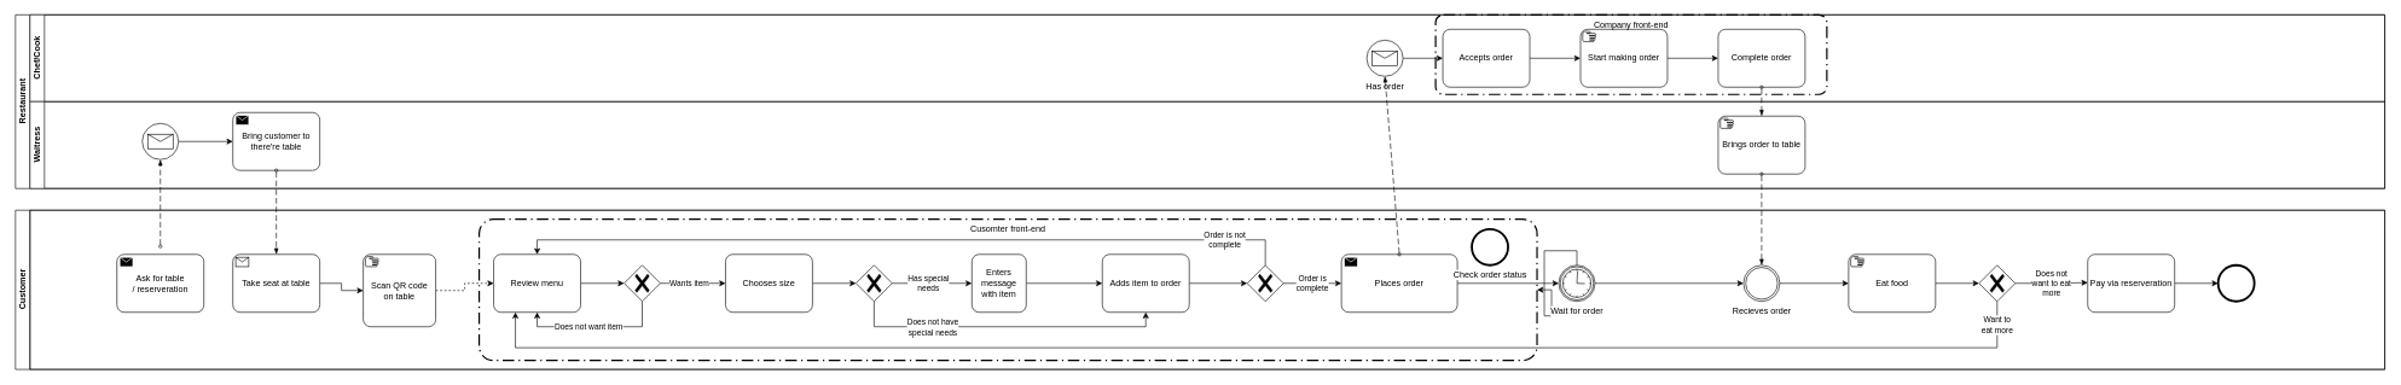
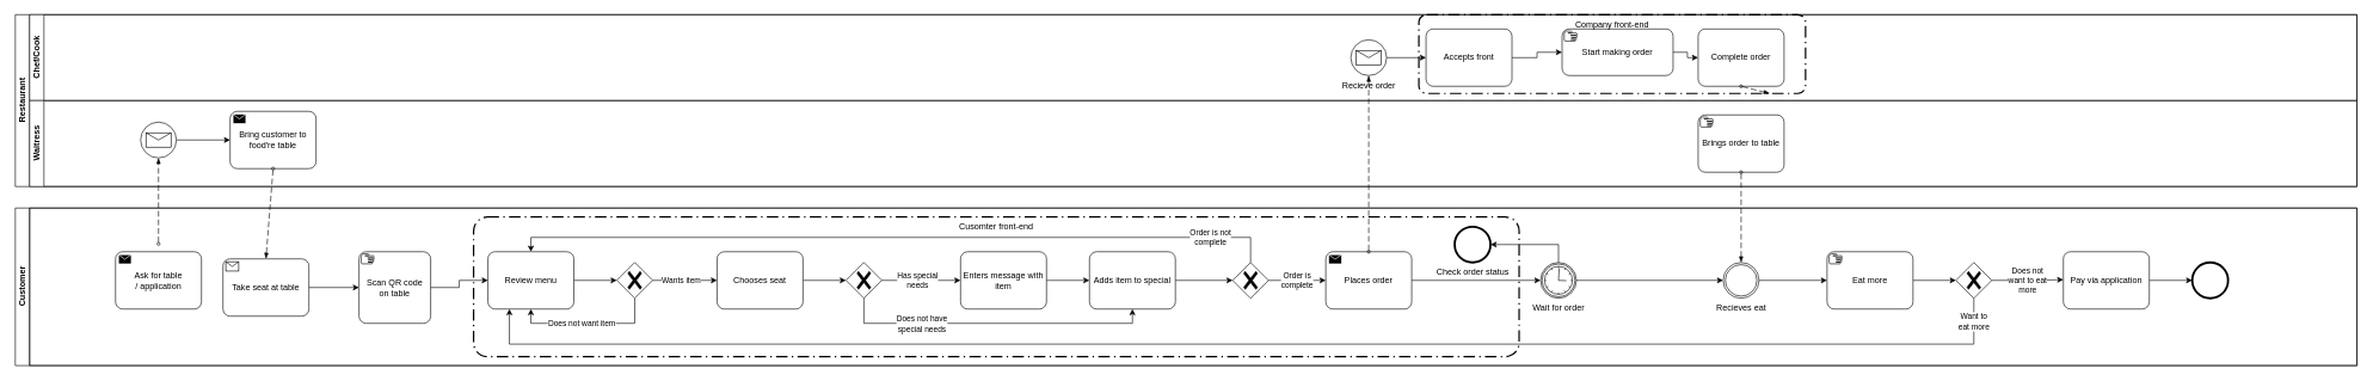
- <mxCell id="50" value="Accepts order" style="points=[[0.25,0,0],[0.5,0,0],[0.75,0,0],[1,0.25,0],[1,0.5,0],[1,0.75,0],[0.75,1,0],[0.5,1,0],[0.25,1,0],[0,0.75,0],[0,0.5,0],[0,0.25,0]];shape=mxgraph.bpmn.task;whiteSpace=wrap;rectStyle=rounded;size=10;taskMarker=abstract;" vertex="1" parent="46"><mxGeometry x="1950" y="20" width="120" height="80" as="geometry" /></mxCell>
+ <mxCell id="50" value="Accepts front" style="points=[[0.25,0,0],[0.5,0,0],[0.75,0,0],[1,0.25,0],[1,0.5,0],[1,0.75,0],[0.75,1,0],[0.5,1,0],[0.25,1,0],[0,0.75,0],[0,0.5,0],[0,0.25,0]];shape=mxgraph.bpmn.task;whiteSpace=wrap;rectStyle=rounded;size=10;taskMarker=abstract;" vertex="1" parent="46"><mxGeometry x="1950" y="20" width="120" height="80" as="geometry" /></mxCell>
- <mxCell id="52" value="Start making order" style="points=[[0.25,0,0],[0.5,0,0],[0.75,0,0],[1,0.25,0],[1,0.5,0],[1,0.75,0],[0.75,1,0],[0.5,1,0],[0.25,1,0],[0,0.75,0],[0,0.5,0],[0,0.25,0]];shape=mxgraph.bpmn.task;whiteSpace=wrap;rectStyle=rounded;size=10;taskMarker=manual;" vertex="1" parent="46"><mxGeometry x="2140" y="20" width="120" height="80" as="geometry" /></mxCell>
+ <mxCell id="52" value="Start making order" style="points=[[0.25,0,0],[0.5,0,0],[0.75,0,0],[1,0.25,0],[1,0.5,0],[1,0.75,0],[0.75,1,0],[0.5,1,0],[0.25,1,0],[0,0.75,0],[0,0.5,0],[0,0.25,0]];shape=mxgraph.bpmn.task;whiteSpace=wrap;rectStyle=rounded;size=10;taskMarker=manual;" vertex="1" parent="46"><mxGeometry x="2140" y="20" width="155" height="65" as="geometry" /></mxCell>
- <mxCell id="48" value="Has order" style="points=[[0.145,0.145,0],[0.5,0,0],[0.855,0.145,0],[1,0.5,0],[0.855,0.855,0],[0.5,1,0],[0.145,0.855,0],[0,0.5,0]];shape=mxgraph.bpmn.event;html=1;verticalLabelPosition=bottom;labelBackgroundColor=#ffffff;verticalAlign=top;align=center;perimeter=ellipsePerimeter;outlineConnect=0;aspect=fixed;outline=standard;symbol=message;" vertex="1" parent="46"><mxGeometry x="1845" y="35" width="50" height="50" as="geometry" /></mxCell>
+ <mxCell id="48" value="Recieve order" style="points=[[0.145,0.145,0],[0.5,0,0],[0.855,0.145,0],[1,0.5,0],[0.855,0.855,0],[0.5,1,0],[0.145,0.855,0],[0,0.5,0]];shape=mxgraph.bpmn.event;html=1;verticalLabelPosition=bottom;labelBackgroundColor=#ffffff;verticalAlign=top;align=center;perimeter=ellipsePerimeter;outlineConnect=0;aspect=fixed;outline=standard;symbol=message;" vertex="1" parent="46"><mxGeometry x="1845" y="35" width="50" height="50" as="geometry" /></mxCell>
- <mxCell id="60" value="" style="dashed=1;dashPattern=8 4;endArrow=blockThin;endFill=1;startArrow=oval;startFill=0;endSize=6;startSize=4;rounded=0;exitX=0.5;exitY=1;exitDx=0;exitDy=0;exitPerimeter=0;entryX=0.5;entryY=0;entryDx=0;entryDy=0;entryPerimeter=0;" edge="1" parent="45" source="53" target="58"><mxGeometry width="160" relative="1" as="geometry"><mxPoint x="2050" y="350" as="sourcePoint" /><mxPoint x="2210" y="350" as="targetPoint" /></mxGeometry></mxCell>
+ <mxCell id="60" value="" style="dashed=1;dashPattern=8 4;endArrow=blockThin;endFill=1;startArrow=oval;startFill=0;endSize=6;startSize=4;rounded=0;exitX=0.5;exitY=1;exitDx=0;exitDy=0;exitPerimeter=0;" edge="1" parent="45" source="53" target="59"><mxGeometry width="160" relative="1" as="geometry"><mxPoint x="2050" y="350" as="sourcePoint" /><mxPoint x="2210" y="350" as="targetPoint" /></mxGeometry></mxCell>
- <mxCell id="57" value="Bring customer to there're table" style="points=[[0.25,0,0],[0.5,0,0],[0.75,0,0],[1,0.25,0],[1,0.5,0],[1,0.75,0],[0.75,1,0],[0.5,1,0],[0.25,1,0],[0,0.75,0],[0,0.5,0],[0,0.25,0]];shape=mxgraph.bpmn.task;whiteSpace=wrap;rectStyle=rounded;size=10;taskMarker=send;" vertex="1" parent="54"><mxGeometry x="280" y="15" width="120" height="80" as="geometry" /></mxCell>
+ <mxCell id="57" value="Bring customer to food're table" style="points=[[0.25,0,0],[0.5,0,0],[0.75,0,0],[1,0.25,0],[1,0.5,0],[1,0.75,0],[0.75,1,0],[0.5,1,0],[0.25,1,0],[0,0.75,0],[0,0.5,0],[0,0.25,0]];shape=mxgraph.bpmn.task;whiteSpace=wrap;rectStyle=rounded;size=10;taskMarker=send;" vertex="1" parent="54"><mxGeometry x="280" y="15" width="120" height="80" as="geometry" /></mxCell>
- <mxCell id="4" value="Ask for table&#10;/ reserveration" style="points=[[0.25,0,0],[0.5,0,0],[0.75,0,0],[1,0.25,0],[1,0.5,0],[1,0.75,0],[0.75,1,0],[0.5,1,0],[0.25,1,0],[0,0.75,0],[0,0.5,0],[0,0.25,0]];shape=mxgraph.bpmn.task;whiteSpace=wrap;rectStyle=rounded;size=10;taskMarker=send;" vertex="1" parent="3"><mxGeometry x="120" y="61" width="120" height="80" as="geometry" /></mxCell>
+ <mxCell id="4" value="Ask for table&#10;/ application" style="points=[[0.25,0,0],[0.5,0,0],[0.75,0,0],[1,0.25,0],[1,0.5,0],[1,0.75,0],[0.75,1,0],[0.5,1,0],[0.25,1,0],[0,0.75,0],[0,0.5,0],[0,0.25,0]];shape=mxgraph.bpmn.task;whiteSpace=wrap;rectStyle=rounded;size=10;taskMarker=send;" vertex="1" parent="3"><mxGeometry x="120" y="61" width="120" height="80" as="geometry" /></mxCell>
- <mxCell id="6" value="Take seat at table" style="points=[[0.25,0,0],[0.5,0,0],[0.75,0,0],[1,0.25,0],[1,0.5,0],[1,0.75,0],[0.75,1,0],[0.5,1,0],[0.25,1,0],[0,0.75,0],[0,0.5,0],[0,0.25,0]];shape=mxgraph.bpmn.task;whiteSpace=wrap;rectStyle=rounded;size=10;taskMarker=receive;" vertex="1" parent="3"><mxGeometry x="280" y="61" width="120" height="80" as="geometry" /></mxCell>
+ <mxCell id="6" value="Take seat at table" style="points=[[0.25,0,0],[0.5,0,0],[0.75,0,0],[1,0.25,0],[1,0.5,0],[1,0.75,0],[0.75,1,0],[0.5,1,0],[0.25,1,0],[0,0.75,0],[0,0.5,0],[0,0.25,0]];shape=mxgraph.bpmn.task;whiteSpace=wrap;rectStyle=rounded;size=10;taskMarker=receive;" vertex="1" parent="3"><mxGeometry x="270" y="71" width="120" height="80" as="geometry" /></mxCell>
- <mxCell id="16" value="Chooses size" style="points=[[0.25,0,0],[0.5,0,0],[0.75,0,0],[1,0.25,0],[1,0.5,0],[1,0.75,0],[0.75,1,0],[0.5,1,0],[0.25,1,0],[0,0.75,0],[0,0.5,0],[0,0.25,0]];shape=mxgraph.bpmn.task;whiteSpace=wrap;rectStyle=rounded;size=10;taskMarker=abstract;" vertex="1" parent="3"><mxGeometry x="960" y="61" width="120" height="80" as="geometry" /></mxCell>
+ <mxCell id="16" value="Chooses seat" style="points=[[0.25,0,0],[0.5,0,0],[0.75,0,0],[1,0.25,0],[1,0.5,0],[1,0.75,0],[0.75,1,0],[0.5,1,0],[0.25,1,0],[0,0.75,0],[0,0.5,0],[0,0.25,0]];shape=mxgraph.bpmn.task;whiteSpace=wrap;rectStyle=rounded;size=10;taskMarker=abstract;" vertex="1" parent="3"><mxGeometry x="960" y="61" width="120" height="80" as="geometry" /></mxCell>
- <mxCell id="22" value="Enters message with item" style="points=[[0.25,0,0],[0.5,0,0],[0.75,0,0],[1,0.25,0],[1,0.5,0],[1,0.75,0],[0.75,1,0],[0.5,1,0],[0.25,1,0],[0,0.75,0],[0,0.5,0],[0,0.25,0]];shape=mxgraph.bpmn.task;whiteSpace=wrap;rectStyle=rounded;size=10;taskMarker=abstract;" vertex="1" parent="3"><mxGeometry x="1300" y="61" width="75" height="80" as="geometry" /></mxCell>
+ <mxCell id="22" value="Enters message with item" style="points=[[0.25,0,0],[0.5,0,0],[0.75,0,0],[1,0.25,0],[1,0.5,0],[1,0.75,0],[0.75,1,0],[0.5,1,0],[0.25,1,0],[0,0.75,0],[0,0.5,0],[0,0.25,0]];shape=mxgraph.bpmn.task;whiteSpace=wrap;rectStyle=rounded;size=10;taskMarker=abstract;" vertex="1" parent="3"><mxGeometry x="1300" y="61" width="120" height="80" as="geometry" /></mxCell>
- <mxCell id="24" value="Adds item to order" style="points=[[0.25,0,0],[0.5,0,0],[0.75,0,0],[1,0.25,0],[1,0.5,0],[1,0.75,0],[0.75,1,0],[0.5,1,0],[0.25,1,0],[0,0.75,0],[0,0.5,0],[0,0.25,0]];shape=mxgraph.bpmn.task;whiteSpace=wrap;rectStyle=rounded;size=10;taskMarker=abstract;" vertex="1" parent="3"><mxGeometry x="1480" y="61" width="120" height="80" as="geometry" /></mxCell>
+ <mxCell id="24" value="Adds item to special" style="points=[[0.25,0,0],[0.5,0,0],[0.75,0,0],[1,0.25,0],[1,0.5,0],[1,0.75,0],[0.75,1,0],[0.5,1,0],[0.25,1,0],[0,0.75,0],[0,0.5,0],[0,0.25,0]];shape=mxgraph.bpmn.task;whiteSpace=wrap;rectStyle=rounded;size=10;taskMarker=abstract;" vertex="1" parent="3"><mxGeometry x="1480" y="61" width="120" height="80" as="geometry" /></mxCell>
- <mxCell id="30" value="Places order" style="points=[[0.25,0,0],[0.5,0,0],[0.75,0,0],[1,0.25,0],[1,0.5,0],[1,0.75,0],[0.75,1,0],[0.5,1,0],[0.25,1,0],[0,0.75,0],[0,0.5,0],[0,0.25,0]];shape=mxgraph.bpmn.task;whiteSpace=wrap;rectStyle=rounded;size=10;taskMarker=send;" vertex="1" parent="3"><mxGeometry x="1810" y="61" width="160" height="80" as="geometry" /></mxCell>
+ <mxCell id="30" value="Places order" style="points=[[0.25,0,0],[0.5,0,0],[0.75,0,0],[1,0.25,0],[1,0.5,0],[1,0.75,0],[0.75,1,0],[0.5,1,0],[0.25,1,0],[0,0.75,0],[0,0.5,0],[0,0.25,0]];shape=mxgraph.bpmn.task;whiteSpace=wrap;rectStyle=rounded;size=10;taskMarker=send;" vertex="1" parent="3"><mxGeometry x="1810" y="61" width="120" height="80" as="geometry" /></mxCell>
- <mxCell id="38" value="Eat food" style="points=[[0.25,0,0],[0.5,0,0],[0.75,0,0],[1,0.25,0],[1,0.5,0],[1,0.75,0],[0.75,1,0],[0.5,1,0],[0.25,1,0],[0,0.75,0],[0,0.5,0],[0,0.25,0]];shape=mxgraph.bpmn.task;whiteSpace=wrap;rectStyle=rounded;size=10;taskMarker=manual;" vertex="1" parent="3"><mxGeometry x="2510" y="61" width="120" height="80" as="geometry" /></mxCell>
+ <mxCell id="38" value="Eat more" style="points=[[0.25,0,0],[0.5,0,0],[0.75,0,0],[1,0.25,0],[1,0.5,0],[1,0.75,0],[0.75,1,0],[0.5,1,0],[0.25,1,0],[0,0.75,0],[0,0.5,0],[0,0.25,0]];shape=mxgraph.bpmn.task;whiteSpace=wrap;rectStyle=rounded;size=10;taskMarker=manual;" vertex="1" parent="3"><mxGeometry x="2510" y="61" width="120" height="80" as="geometry" /></mxCell>
- <mxCell id="43" value="Pay via reserveration" style="points=[[0.25,0,0],[0.5,0,0],[0.75,0,0],[1,0.25,0],[1,0.5,0],[1,0.75,0],[0.75,1,0],[0.5,1,0],[0.25,1,0],[0,0.75,0],[0,0.5,0],[0,0.25,0]];shape=mxgraph.bpmn.task;whiteSpace=wrap;rectStyle=rounded;size=10;taskMarker=abstract;" vertex="1" parent="3"><mxGeometry x="2840" y="61" width="120" height="80" as="geometry" /></mxCell>
+ <mxCell id="43" value="Pay via application" style="points=[[0.25,0,0],[0.5,0,0],[0.75,0,0],[1,0.25,0],[1,0.5,0],[1,0.75,0],[0.75,1,0],[0.5,1,0],[0.25,1,0],[0,0.75,0],[0,0.5,0],[0,0.25,0]];shape=mxgraph.bpmn.task;whiteSpace=wrap;rectStyle=rounded;size=10;taskMarker=abstract;" vertex="1" parent="3"><mxGeometry x="2840" y="61" width="120" height="80" as="geometry" /></mxCell>
- <mxCell id="7" value="" style="edgeStyle=orthogonalEdgeStyle;rounded=0;orthogonalLoop=1;jettySize=auto;html=1;dashed=1;" edge="1" parent="3" source="8" target="10"><mxGeometry relative="1" as="geometry" /></mxCell>
+ <mxCell id="7" value="" style="edgeStyle=orthogonalEdgeStyle;rounded=0;orthogonalLoop=1;jettySize=auto;html=1;" edge="1" parent="3" source="8" target="10"><mxGeometry relative="1" as="geometry" /></mxCell>
- <mxCell id="32" style="edgeStyle=orthogonalEdgeStyle;rounded=0;orthogonalLoop=1;jettySize=auto;html=1;exitX=0.5;exitY=0;exitDx=0;exitDy=0;exitPerimeter=0;" edge="1" parent="3" source="33" target="41"><mxGeometry relative="1" as="geometry" /></mxCell>
+ <mxCell id="32" style="edgeStyle=orthogonalEdgeStyle;rounded=0;orthogonalLoop=1;jettySize=auto;html=1;exitX=0.5;exitY=0;exitDx=0;exitDy=0;exitPerimeter=0;entryX=1;entryY=0.5;entryDx=0;entryDy=0;entryPerimeter=0;" edge="1" parent="3" source="33" target="36"><mxGeometry relative="1" as="geometry" /></mxCell>
- <mxCell id="35" value="Recieves order" style="points=[[0.145,0.145,0],[0.5,0,0],[0.855,0.145,0],[1,0.5,0],[0.855,0.855,0],[0.5,1,0],[0.145,0.855,0],[0,0.5,0]];shape=mxgraph.bpmn.event;html=1;verticalLabelPosition=bottom;labelBackgroundColor=#ffffff;verticalAlign=top;align=center;perimeter=ellipsePerimeter;outlineConnect=0;aspect=fixed;outline=throwing;symbol=general;" vertex="1" parent="3"><mxGeometry x="2365" y="76" width="50" height="50" as="geometry" /></mxCell>
+ <mxCell id="35" value="Recieves eat" style="points=[[0.145,0.145,0],[0.5,0,0],[0.855,0.145,0],[1,0.5,0],[0.855,0.855,0],[0.5,1,0],[0.145,0.855,0],[0,0.5,0]];shape=mxgraph.bpmn.event;html=1;verticalLabelPosition=bottom;labelBackgroundColor=#ffffff;verticalAlign=top;align=center;perimeter=ellipsePerimeter;outlineConnect=0;aspect=fixed;outline=throwing;symbol=general;" vertex="1" parent="3"><mxGeometry x="2365" y="76" width="50" height="50" as="geometry" /></mxCell>
